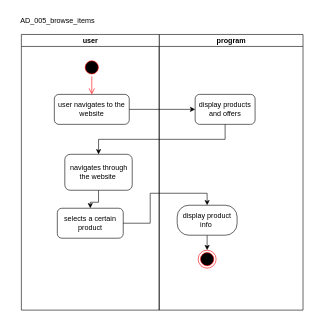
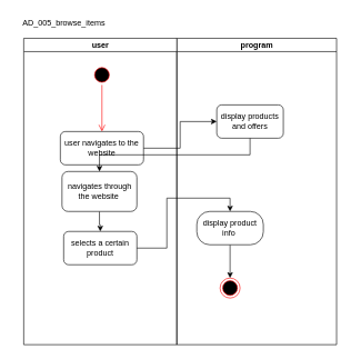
- <mxCell id="8" value="user navigates to the website" style="rounded=1;whiteSpace=wrap;html=1;" vertex="1" parent="7"><mxGeometry x="55" y="100" width="125" height="50" as="geometry" /></mxCell>
+ <mxCell id="8" value="user navigates to the website" style="rounded=1;whiteSpace=wrap;html=1;" vertex="1" parent="7"><mxGeometry x="55" y="140" width="125" height="50" as="geometry" /></mxCell>
- <mxCell id="12" value="navigates through the website&amp;nbsp;" style="rounded=1;whiteSpace=wrap;html=1;" vertex="1" parent="7"><mxGeometry x="72.5" y="200" width="112.5" height="60" as="geometry" /></mxCell>
+ <mxCell id="12" value="navigates through the website&amp;nbsp;" style="rounded=1;whiteSpace=wrap;html=1;" vertex="1" parent="7"><mxGeometry x="57.5" y="200" width="112.5" height="60" as="geometry" /></mxCell>
- <mxCell id="5" value="display product info&amp;nbsp;" style="rounded=1;whiteSpace=wrap;html=1;arcSize=39;" vertex="1" parent="2"><mxGeometry x="30" y="285" width="100" height="50" as="geometry" /></mxCell>
+ <mxCell id="5" value="display product info&amp;nbsp;" style="rounded=1;whiteSpace=wrap;html=1;arcSize=39;" vertex="1" parent="2"><mxGeometry x="30" y="260" width="100" height="50" as="geometry" /></mxCell>
